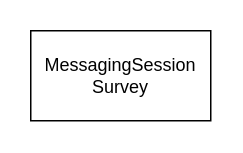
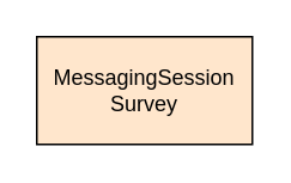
- <mxCell id="2" value="MessagingSession&lt;div&gt;Survey&lt;/div&gt;" style="rounded=0;whiteSpace=wrap;html=1;" vertex="1" parent="1"><mxGeometry x="20" y="20" width="120" height="60" as="geometry" /></mxCell>
+ <mxCell id="2" value="MessagingSession&lt;div&gt;Survey&lt;/div&gt;" style="rounded=0;whiteSpace=wrap;html=1;fillColor=#ffe6cc;" vertex="1" parent="1"><mxGeometry x="20" y="20" width="120" height="60" as="geometry" /></mxCell>
